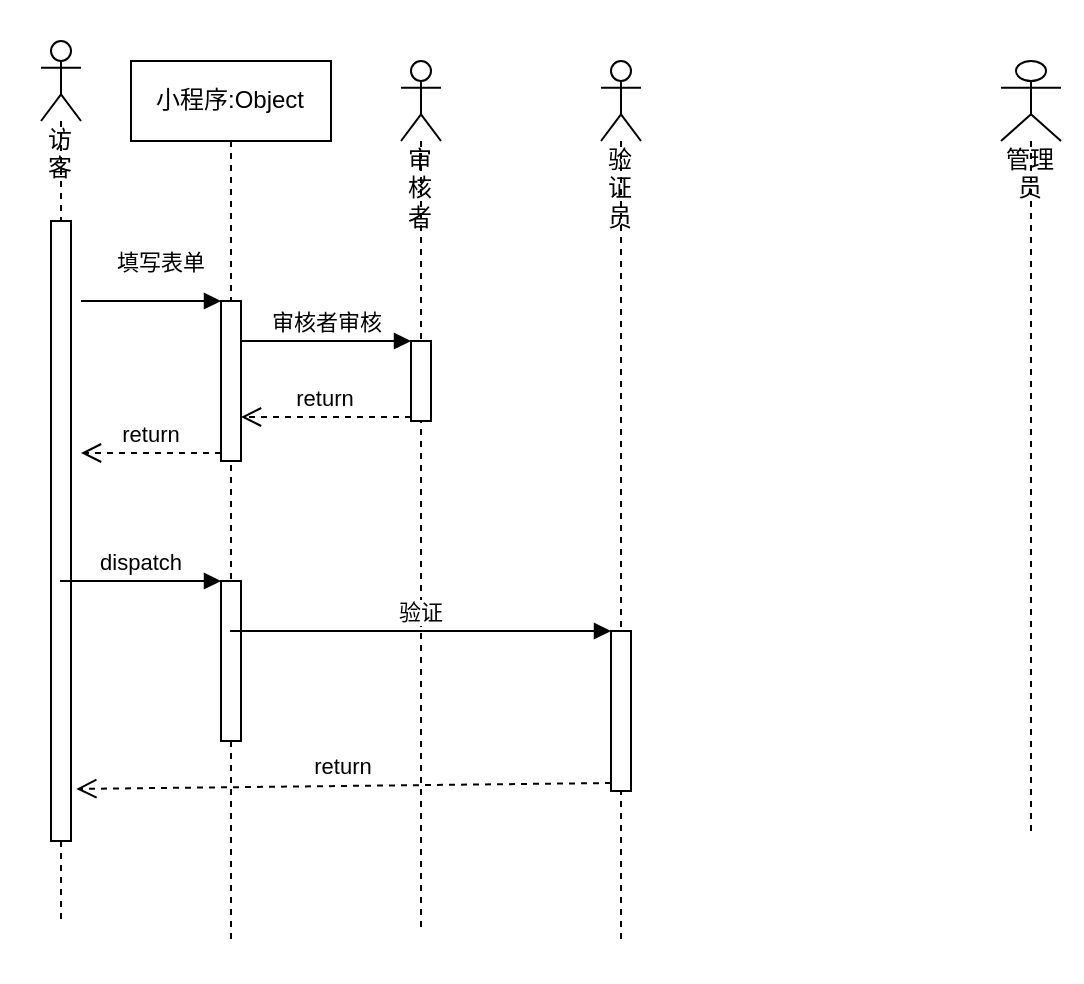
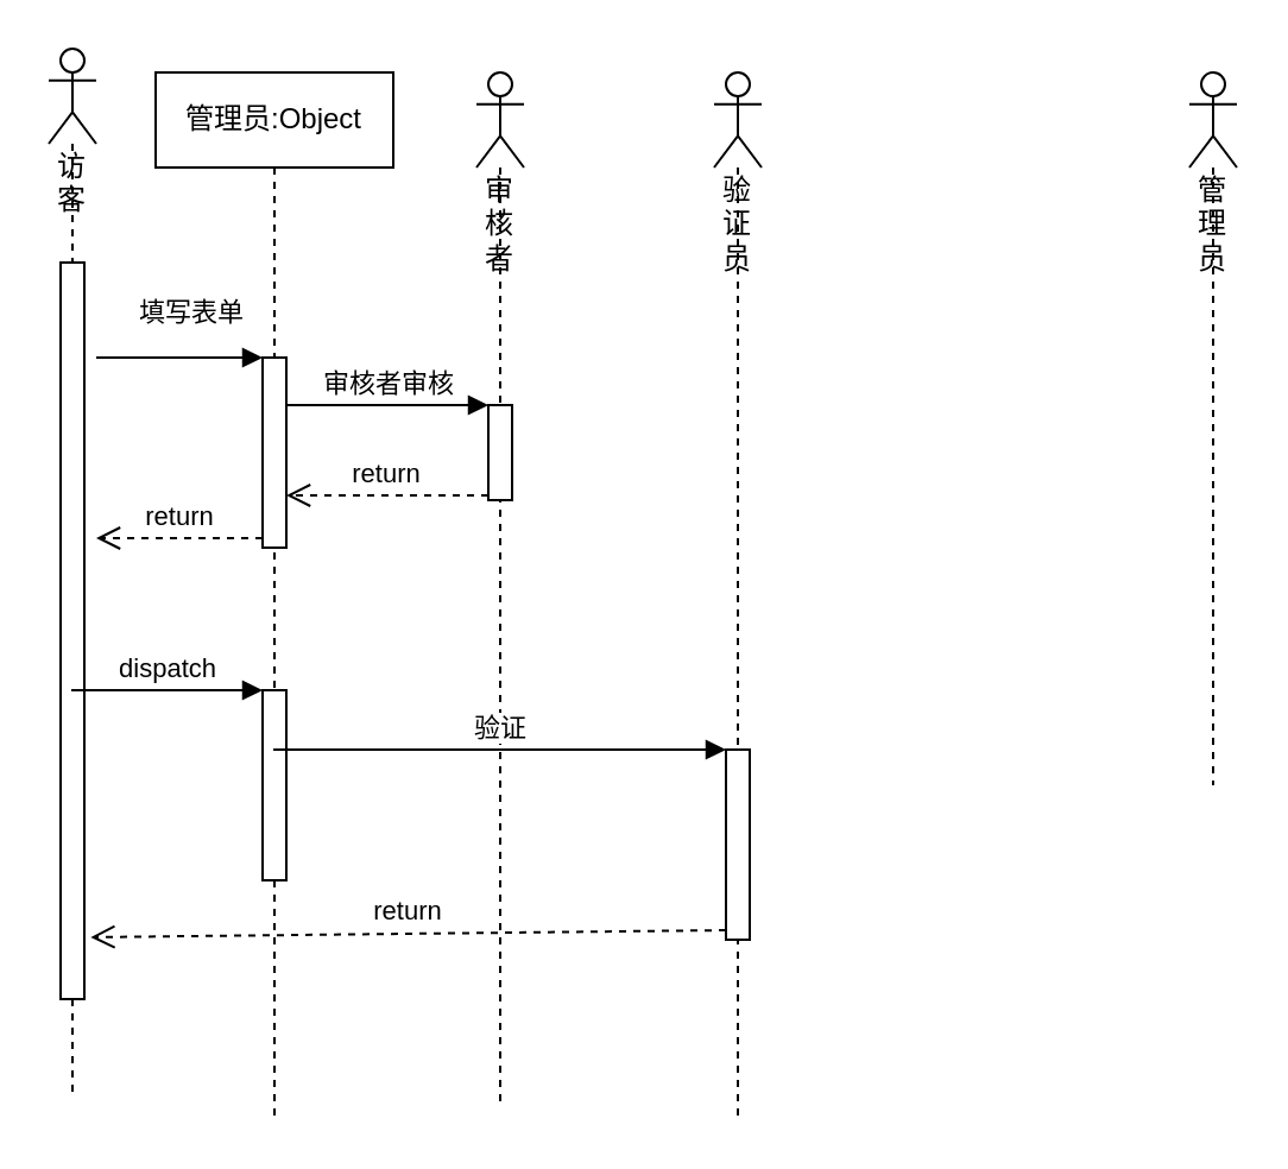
- <mxCell id="2" value="小程序:Object" style="shape=umlLifeline;perimeter=lifelinePerimeter;whiteSpace=wrap;html=1;container=1;collapsible=0;recursiveResize=0;outlineConnect=0;" vertex="1" parent="1"><mxGeometry x="65" y="30" width="100" height="440" as="geometry" /></mxCell>
+ <mxCell id="2" value="管理员:Object" style="shape=umlLifeline;perimeter=lifelinePerimeter;whiteSpace=wrap;html=1;container=1;collapsible=0;recursiveResize=0;outlineConnect=0;" vertex="1" parent="1"><mxGeometry x="65" y="30" width="100" height="440" as="geometry" /></mxCell>
- <mxCell id="9" value="管理员" style="shape=umlLifeline;participant=umlActor;perimeter=lifelinePerimeter;whiteSpace=wrap;html=1;container=1;collapsible=0;recursiveResize=0;verticalAlign=top;spacingTop=36;outlineConnect=0;" vertex="1" parent="1"><mxGeometry x="500" y="30" width="30" height="385" as="geometry" /></mxCell>
+ <mxCell id="9" value="管理员" style="shape=umlLifeline;participant=umlActor;perimeter=lifelinePerimeter;whiteSpace=wrap;html=1;container=1;collapsible=0;recursiveResize=0;verticalAlign=top;spacingTop=36;outlineConnect=0;" vertex="1" parent="1"><mxGeometry x="500" y="30" width="20" height="300" as="geometry" /></mxCell>
